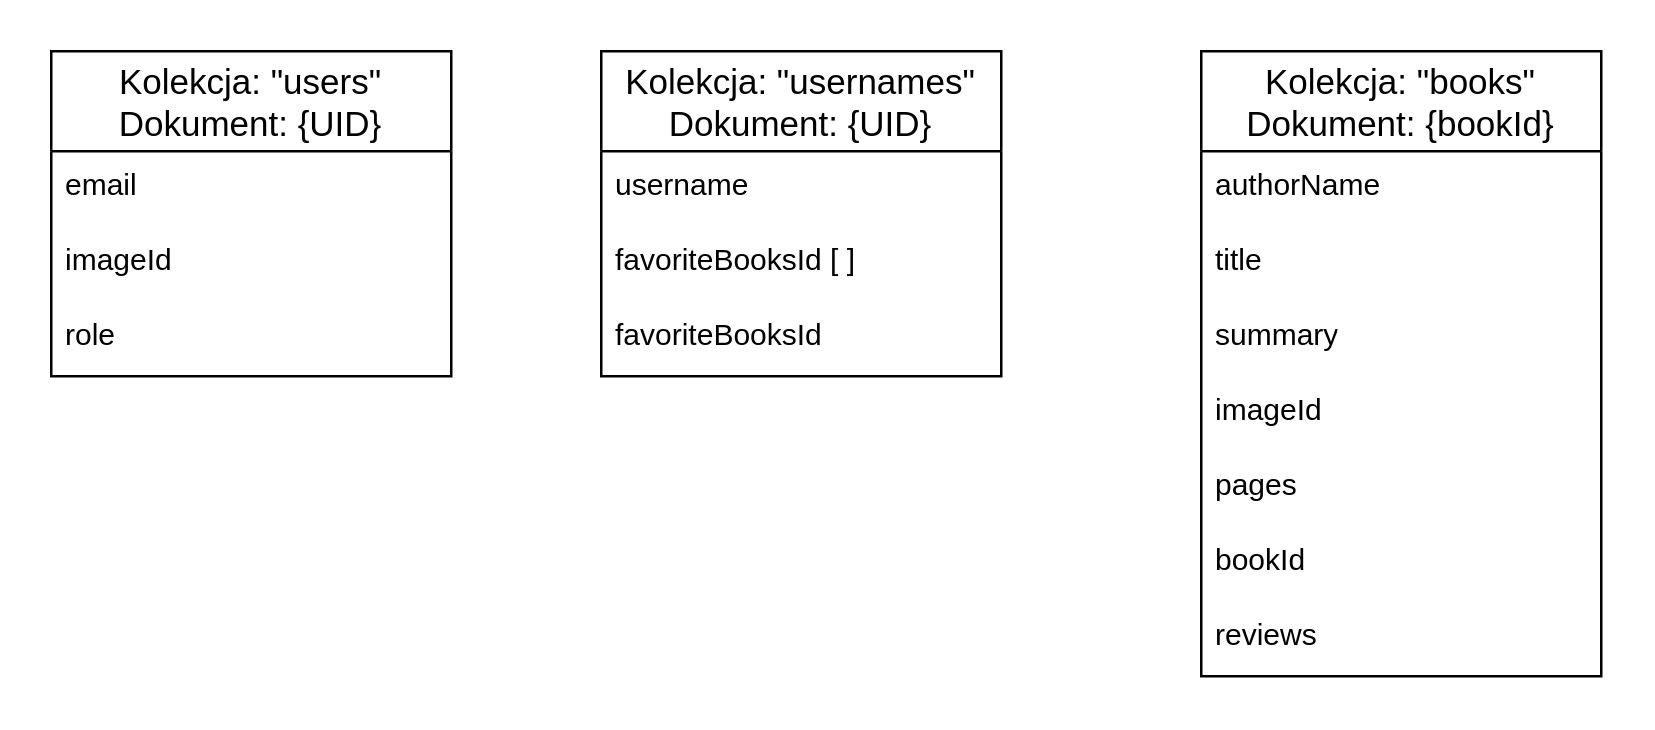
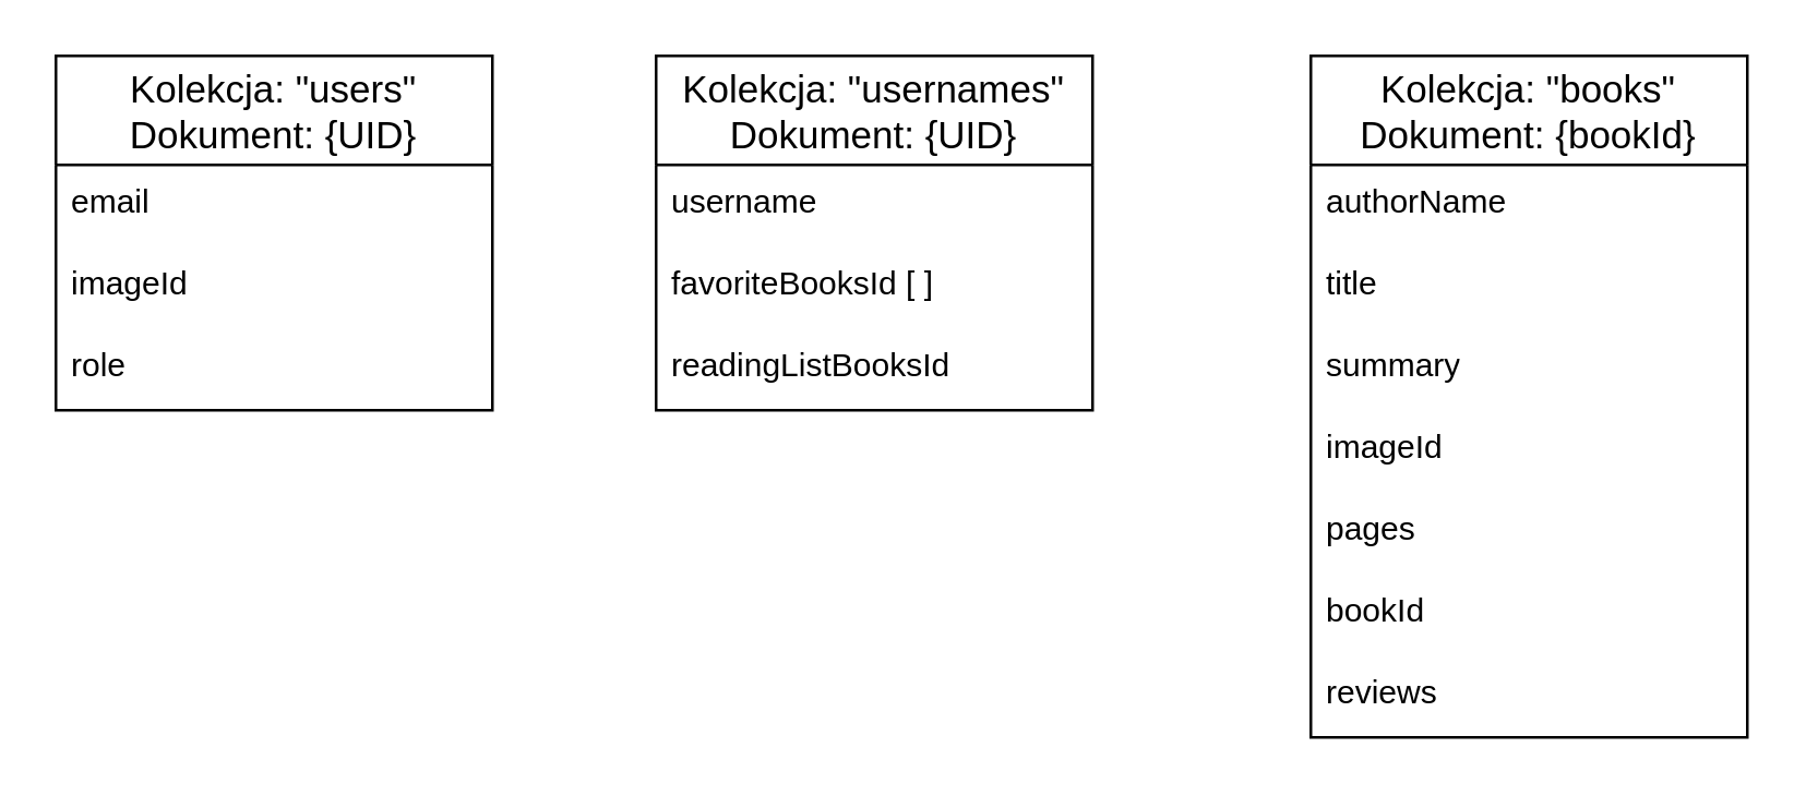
- <mxCell id="9" value="favoriteBooksId" style="text;strokeColor=none;fillColor=none;spacingLeft=4;spacingRight=4;overflow=hidden;rotatable=0;points=[[0,0.5],[1,0.5]];portConstraint=eastwest;fontSize=12;whiteSpace=wrap;html=1;" vertex="1" parent="6"><mxGeometry y="100" width="160" height="30" as="geometry" /></mxCell>
+ <mxCell id="9" value="readingListBooksId" style="text;strokeColor=none;fillColor=none;spacingLeft=4;spacingRight=4;overflow=hidden;rotatable=0;points=[[0,0.5],[1,0.5]];portConstraint=eastwest;fontSize=12;whiteSpace=wrap;html=1;" vertex="1" parent="6"><mxGeometry y="100" width="160" height="30" as="geometry" /></mxCell>
